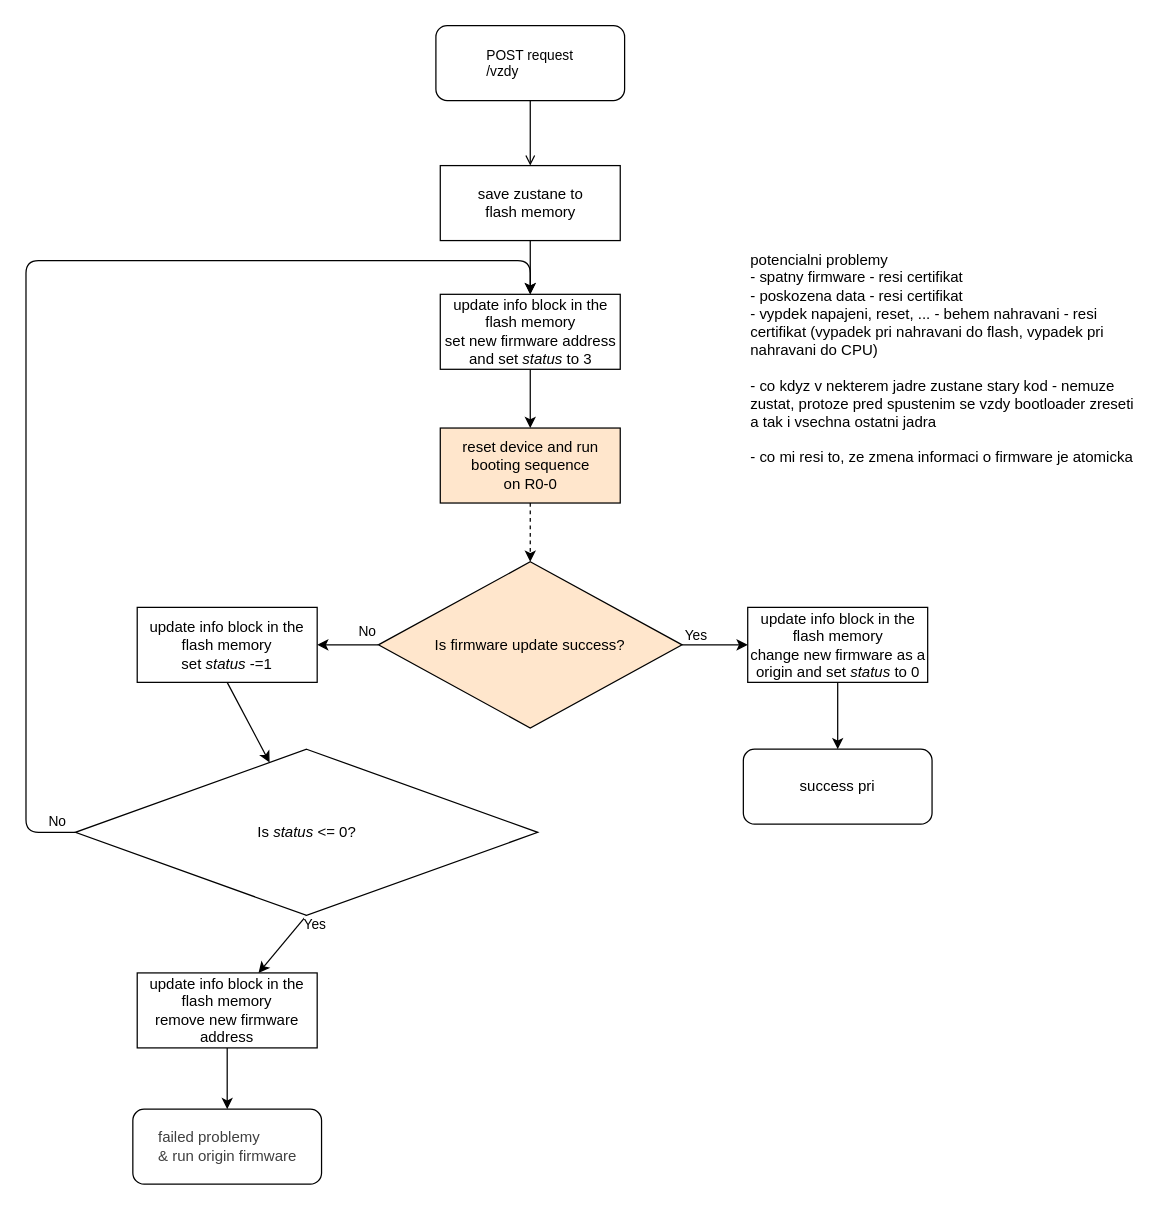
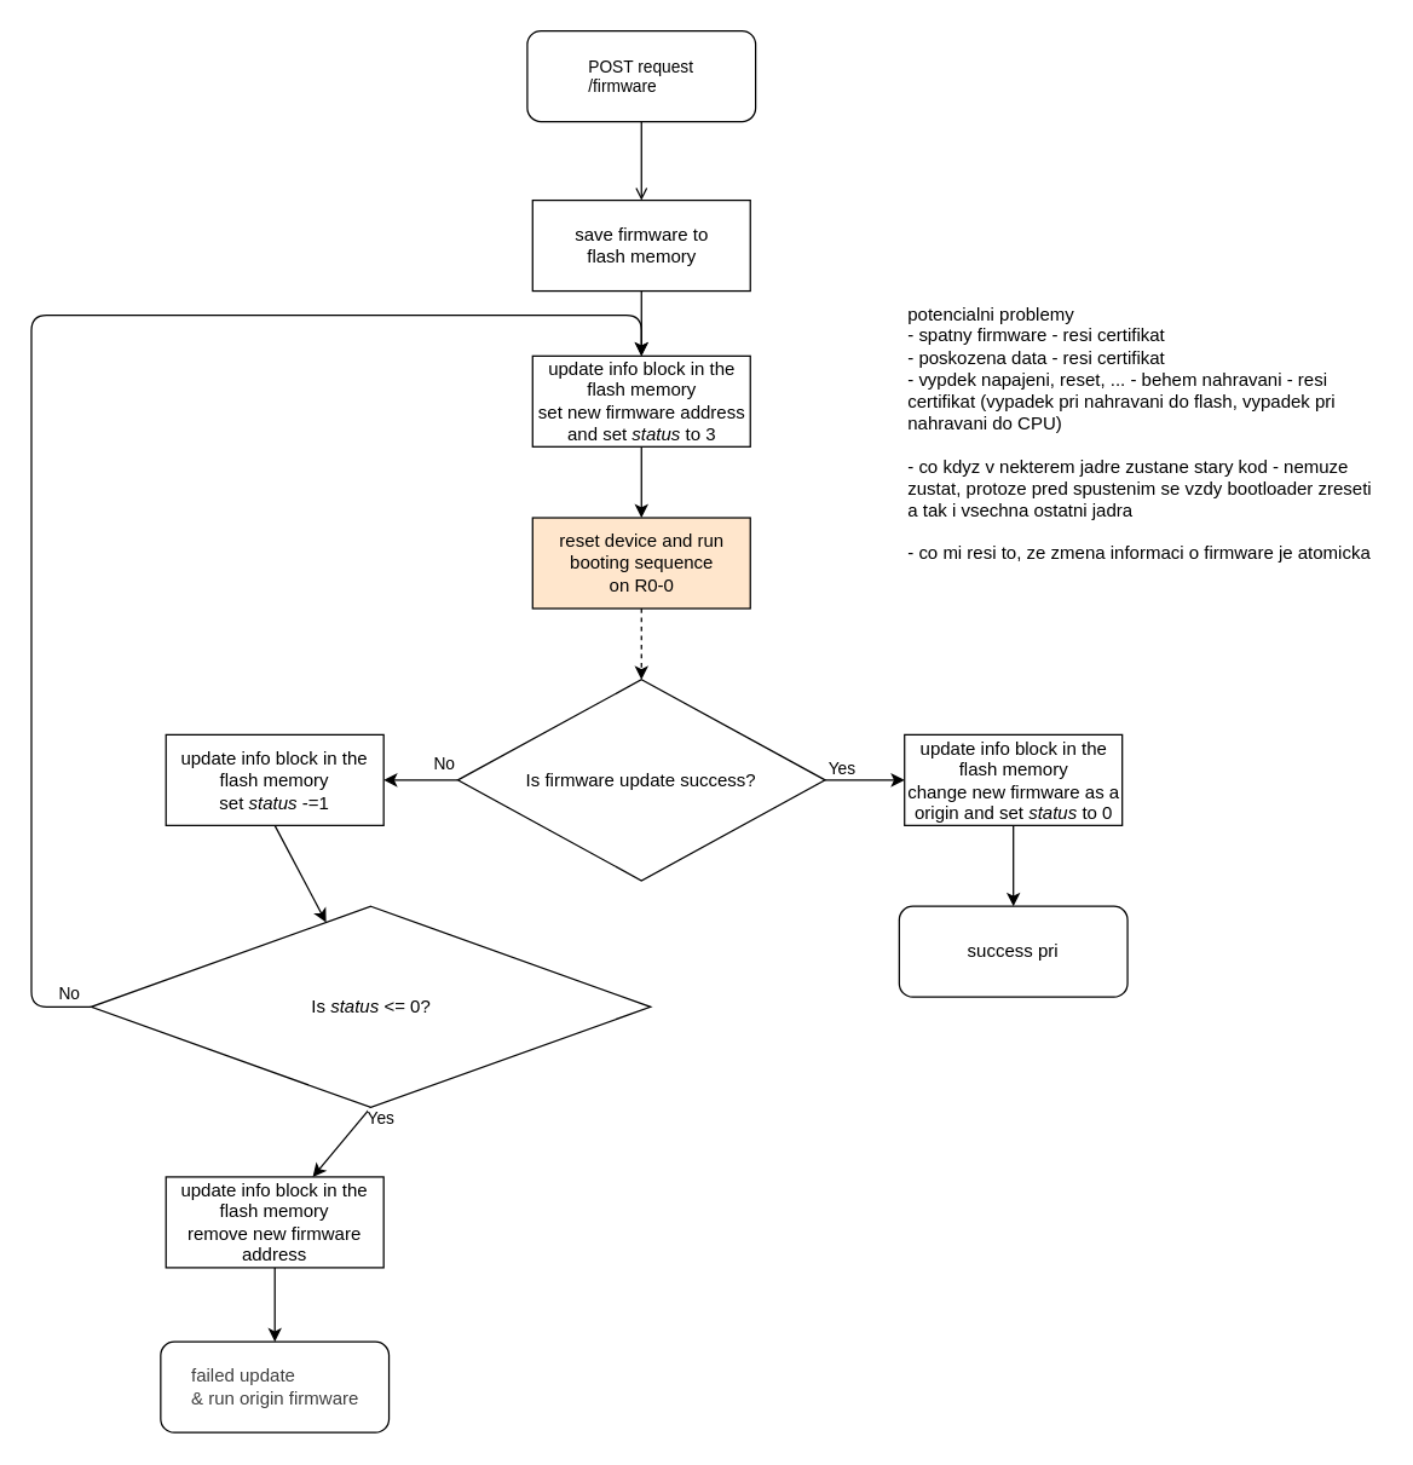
- <mxCell id="3" value="&lt;span style=&quot;color: rgb(0, 0, 0); font-size: 11px; text-align: left; text-wrap-mode: nowrap;&quot;&gt;POST request&lt;/span&gt;&lt;div style=&quot;font-size: 11px; text-align: left; text-wrap-mode: nowrap;&quot;&gt;/vzdy&lt;/div&gt;" style="rounded=1;whiteSpace=wrap;html=1;flipV=0;" parent="1" vertex="1"><mxGeometry x="348" y="20" width="151" height="60" as="geometry" /></mxCell>
+ <mxCell id="3" value="&lt;span style=&quot;color: rgb(0, 0, 0); font-size: 11px; text-align: left; text-wrap-mode: nowrap;&quot;&gt;POST request&lt;/span&gt;&lt;div style=&quot;font-size: 11px; text-align: left; text-wrap-mode: nowrap;&quot;&gt;/firmware&lt;/div&gt;" style="rounded=1;whiteSpace=wrap;html=1;flipV=0;" parent="1" vertex="1"><mxGeometry x="348" y="20" width="151" height="60" as="geometry" /></mxCell>
- <mxCell id="5" value="save zustane to&lt;br&gt;flash memory" style="rounded=0;whiteSpace=wrap;html=1;flipV=0;" vertex="1" parent="1"><mxGeometry x="351.5" y="132" width="144" height="60" as="geometry" /></mxCell>
+ <mxCell id="5" value="save firmware to&lt;br&gt;flash memory" style="rounded=0;whiteSpace=wrap;html=1;flipV=0;" vertex="1" parent="1"><mxGeometry x="351.5" y="132" width="144" height="60" as="geometry" /></mxCell>
- <mxCell id="14" value="Is firmware update success?" style="rhombus;whiteSpace=wrap;html=1;flipV=0;fillColor=#ffe6cc;" vertex="1" parent="1"><mxGeometry x="302" y="449" width="243" height="133" as="geometry" /></mxCell>
+ <mxCell id="14" value="Is firmware update success?" style="rhombus;whiteSpace=wrap;html=1;flipV=0;" vertex="1" parent="1"><mxGeometry x="302" y="449" width="243" height="133" as="geometry" /></mxCell>
- <mxCell id="27" value="&lt;div style=&quot;text-align: left;&quot;&gt;&lt;font&gt;&lt;span style=&quot;color: rgb(63, 63, 63); text-wrap-mode: nowrap;&quot;&gt;failed problemy&lt;/span&gt;&lt;br style=&quot;color: rgb(63, 63, 63); text-wrap-mode: nowrap;&quot;&gt;&lt;span style=&quot;color: rgb(63, 63, 63); text-wrap-mode: nowrap;&quot;&gt;&amp;amp; run origin firmware&lt;/span&gt;&lt;/font&gt;&lt;/div&gt;" style="rounded=1;whiteSpace=wrap;html=1;" vertex="1" parent="1"><mxGeometry x="105.5" y="887" width="151" height="60" as="geometry" /></mxCell>
+ <mxCell id="27" value="&lt;div style=&quot;text-align: left;&quot;&gt;&lt;font&gt;&lt;span style=&quot;color: rgb(63, 63, 63); text-wrap-mode: nowrap;&quot;&gt;failed update&lt;/span&gt;&lt;br style=&quot;color: rgb(63, 63, 63); text-wrap-mode: nowrap;&quot;&gt;&lt;span style=&quot;color: rgb(63, 63, 63); text-wrap-mode: nowrap;&quot;&gt;&amp;amp; run origin firmware&lt;/span&gt;&lt;/font&gt;&lt;/div&gt;" style="rounded=1;whiteSpace=wrap;html=1;" vertex="1" parent="1"><mxGeometry x="105.5" y="887" width="151" height="60" as="geometry" /></mxCell>
